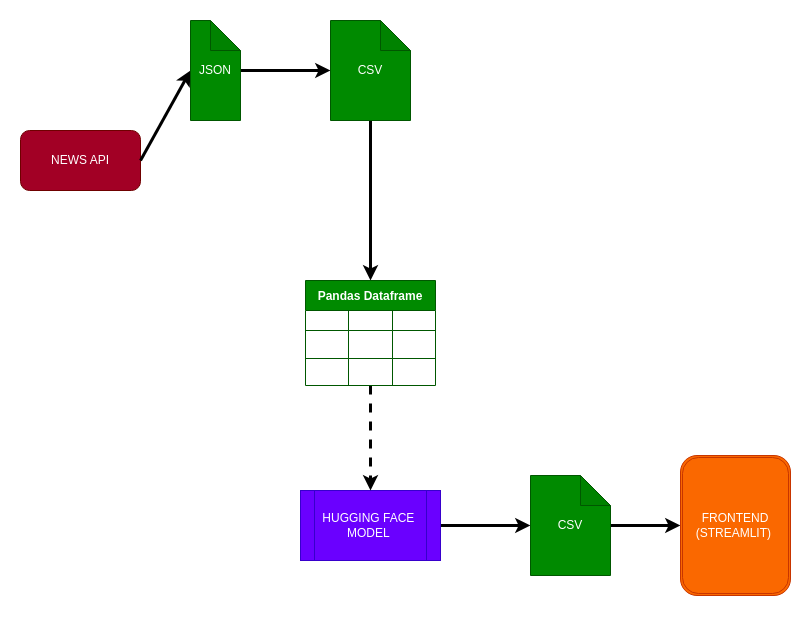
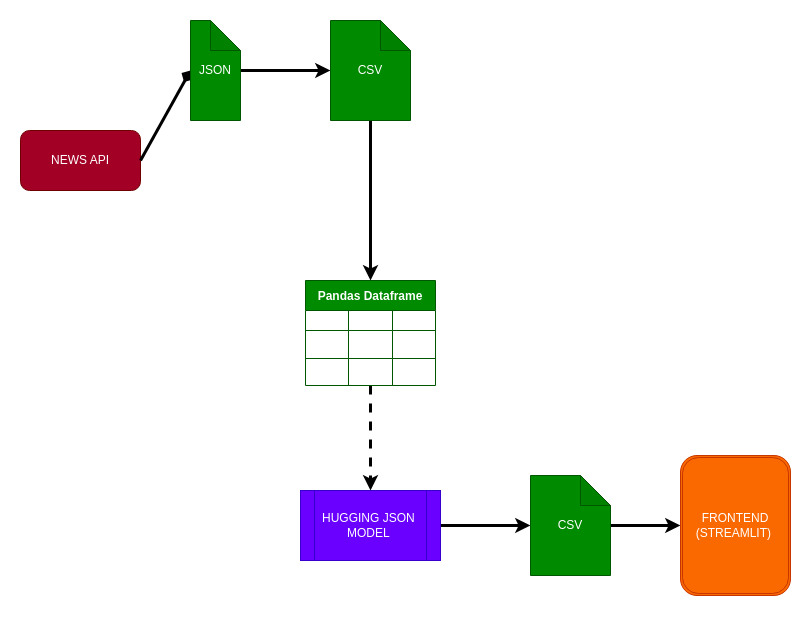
- <mxCell id="3" value="" style="endArrow=classic;html=1;rounded=0;entryX=0;entryY=0.5;entryDx=0;entryDy=0;entryPerimeter=0;exitX=1;exitY=0.5;exitDx=0;exitDy=0;strokeColor=#000000;strokeWidth=3;" parent="1" source="2" target="5" edge="1"><mxGeometry width="50" height="50" relative="1" as="geometry"><mxPoint x="250" y="110" as="sourcePoint" /><mxPoint x="270" y="52.5" as="targetPoint" /></mxGeometry></mxCell>
+ <mxCell id="3" value="" style="endArrow=diamond;html=1;rounded=0;entryX=0;entryY=0.5;entryDx=0;entryDy=0;entryPerimeter=0;exitX=1;exitY=0.5;exitDx=0;exitDy=0;strokeColor=#000000;strokeWidth=3;" parent="1" source="2" target="5" edge="1"><mxGeometry width="50" height="50" relative="1" as="geometry"><mxPoint x="250" y="110" as="sourcePoint" /><mxPoint x="270" y="52.5" as="targetPoint" /></mxGeometry></mxCell>
- <mxCell id="9" value="HUGGING FACE&amp;nbsp;&lt;br&gt;MODEL&amp;nbsp;" style="shape=process;whiteSpace=wrap;html=1;backgroundOutline=1;fillColor=#6a00ff;fontColor=#ffffff;strokeColor=#3700CC;" parent="1" vertex="1"><mxGeometry x="300" y="490" width="140" height="70" as="geometry" /></mxCell>
+ <mxCell id="9" value="HUGGING JSON&amp;nbsp;&lt;br&gt;MODEL&amp;nbsp;" style="shape=process;whiteSpace=wrap;html=1;backgroundOutline=1;fillColor=#6a00ff;fontColor=#ffffff;strokeColor=#3700CC;" parent="1" vertex="1"><mxGeometry x="300" y="490" width="140" height="70" as="geometry" /></mxCell>
